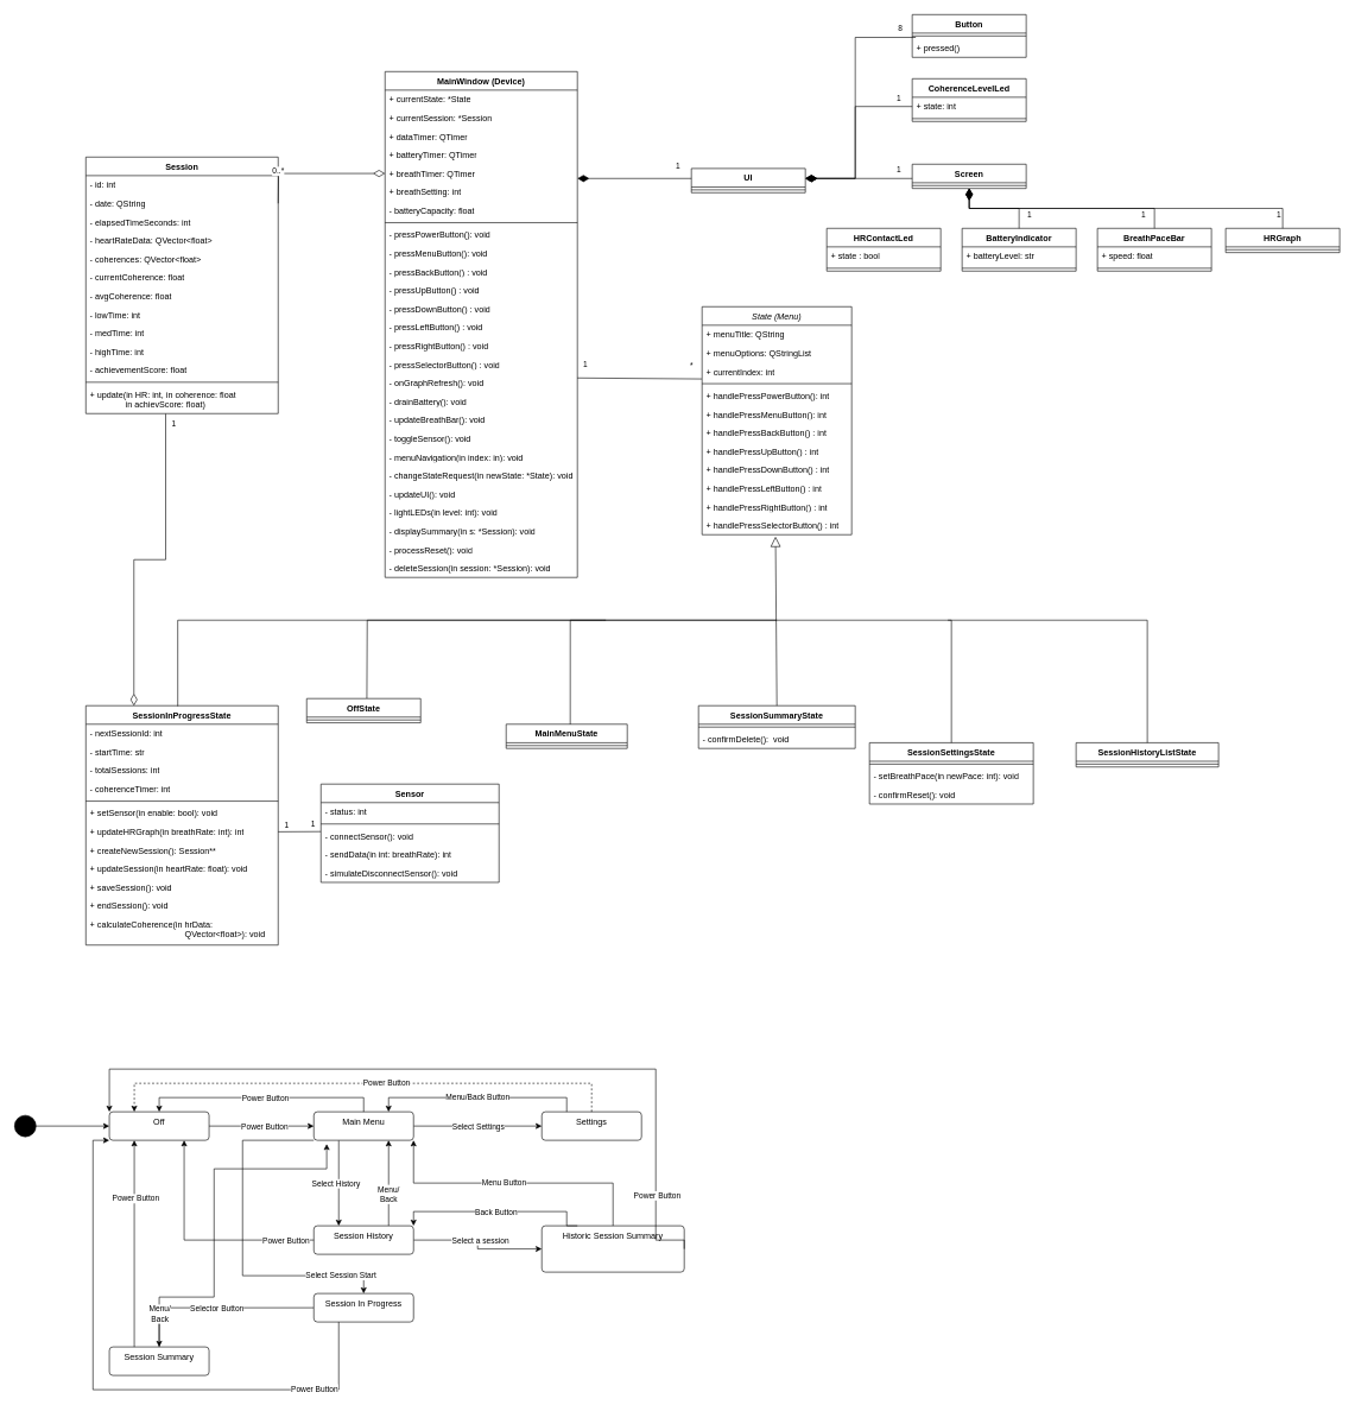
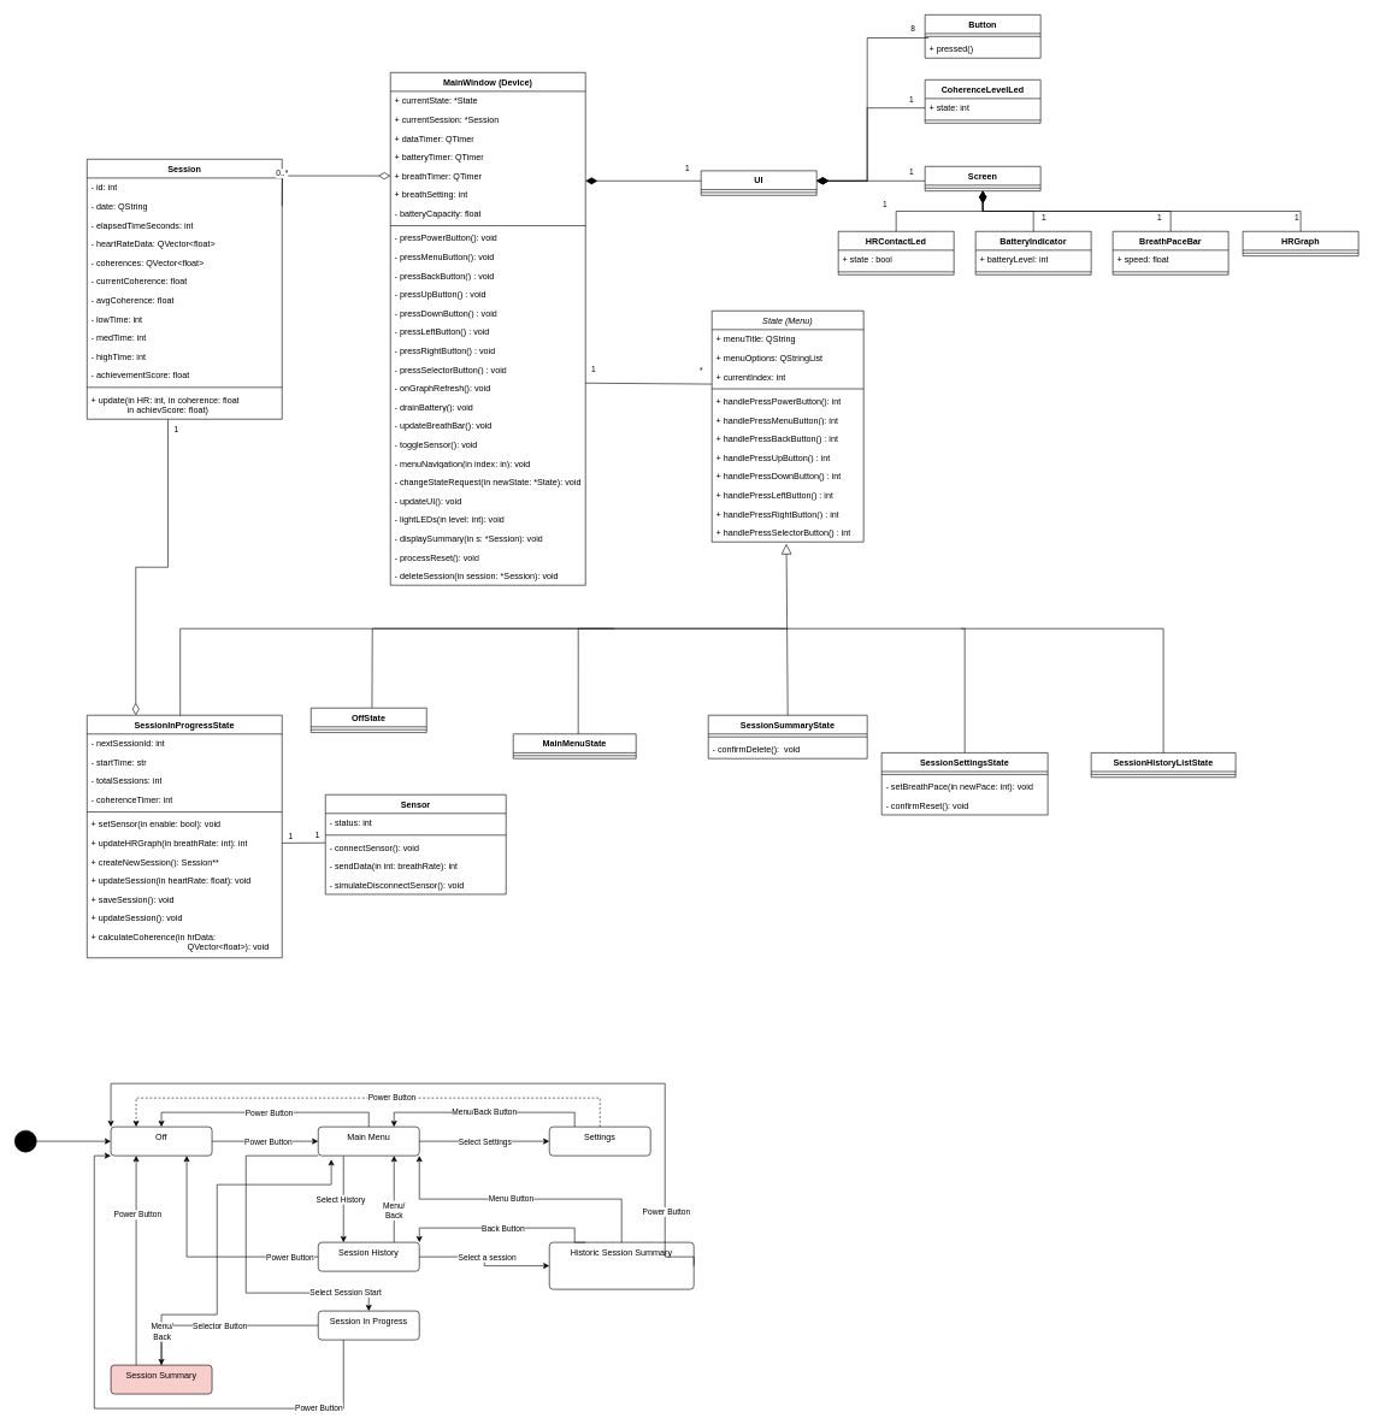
+ <mxCell id="131" value="1" style="endArrow=none;html=1;endSize=12;startArrow=diamondThin;startSize=14;startFill=1;edgeStyle=orthogonalEdgeStyle;align=left;verticalAlign=bottom;rounded=0;exitX=0.5;exitY=1;exitDx=0;exitDy=0;entryX=0.5;entryY=0;entryDx=0;entryDy=0;endFill=0;" parent="1" source="94" target="87" edge="1"><mxGeometry x="0.682" y="-20" relative="1" as="geometry"><mxPoint x="1350" y="310" as="sourcePoint" /><mxPoint x="1510" y="310" as="targetPoint" /><mxPoint as="offset" /></mxGeometry></mxCell>
- <mxCell id="100" value="+ batteryLevel: str" style="text;strokeColor=none;fillColor=none;align=left;verticalAlign=top;spacingLeft=4;spacingRight=4;overflow=hidden;rotatable=0;points=[[0,0.5],[1,0.5]];portConstraint=eastwest;whiteSpace=wrap;html=1;" parent="99" vertex="1"><mxGeometry y="26" width="160" height="26" as="geometry" /></mxCell>
+ <mxCell id="100" value="+ batteryLevel: int" style="text;strokeColor=none;fillColor=none;align=left;verticalAlign=top;spacingLeft=4;spacingRight=4;overflow=hidden;rotatable=0;points=[[0,0.5],[1,0.5]];portConstraint=eastwest;whiteSpace=wrap;html=1;" parent="99" vertex="1"><mxGeometry y="26" width="160" height="26" as="geometry" /></mxCell>
- <mxCell id="71" value="+ endSession(): void" style="text;strokeColor=none;fillColor=none;align=left;verticalAlign=top;spacingLeft=4;spacingRight=4;overflow=hidden;rotatable=0;points=[[0,0.5],[1,0.5]];portConstraint=eastwest;whiteSpace=wrap;html=1;fontStyle=0" vertex="1" parent="60"><mxGeometry y="268" width="270" height="26" as="geometry" /></mxCell>
+ <mxCell id="71" value="+ updateSession(): void" style="text;strokeColor=none;fillColor=none;align=left;verticalAlign=top;spacingLeft=4;spacingRight=4;overflow=hidden;rotatable=0;points=[[0,0.5],[1,0.5]];portConstraint=eastwest;whiteSpace=wrap;html=1;fontStyle=0" vertex="1" parent="60"><mxGeometry y="268" width="270" height="26" as="geometry" /></mxCell>
- <mxCell id="171" value="Session Summary" style="html=1;align=center;verticalAlign=top;rounded=1;absoluteArcSize=1;arcSize=10;dashed=0;whiteSpace=wrap;" parent="1" vertex="1"><mxGeometry x="153" y="1890" width="140" height="40" as="geometry" /></mxCell>
+ <mxCell id="171" value="Session Summary" style="html=1;align=center;verticalAlign=top;rounded=1;absoluteArcSize=1;arcSize=10;dashed=0;whiteSpace=wrap;fillColor=#f8cecc;" parent="1" vertex="1"><mxGeometry x="153" y="1890" width="140" height="40" as="geometry" /></mxCell>
